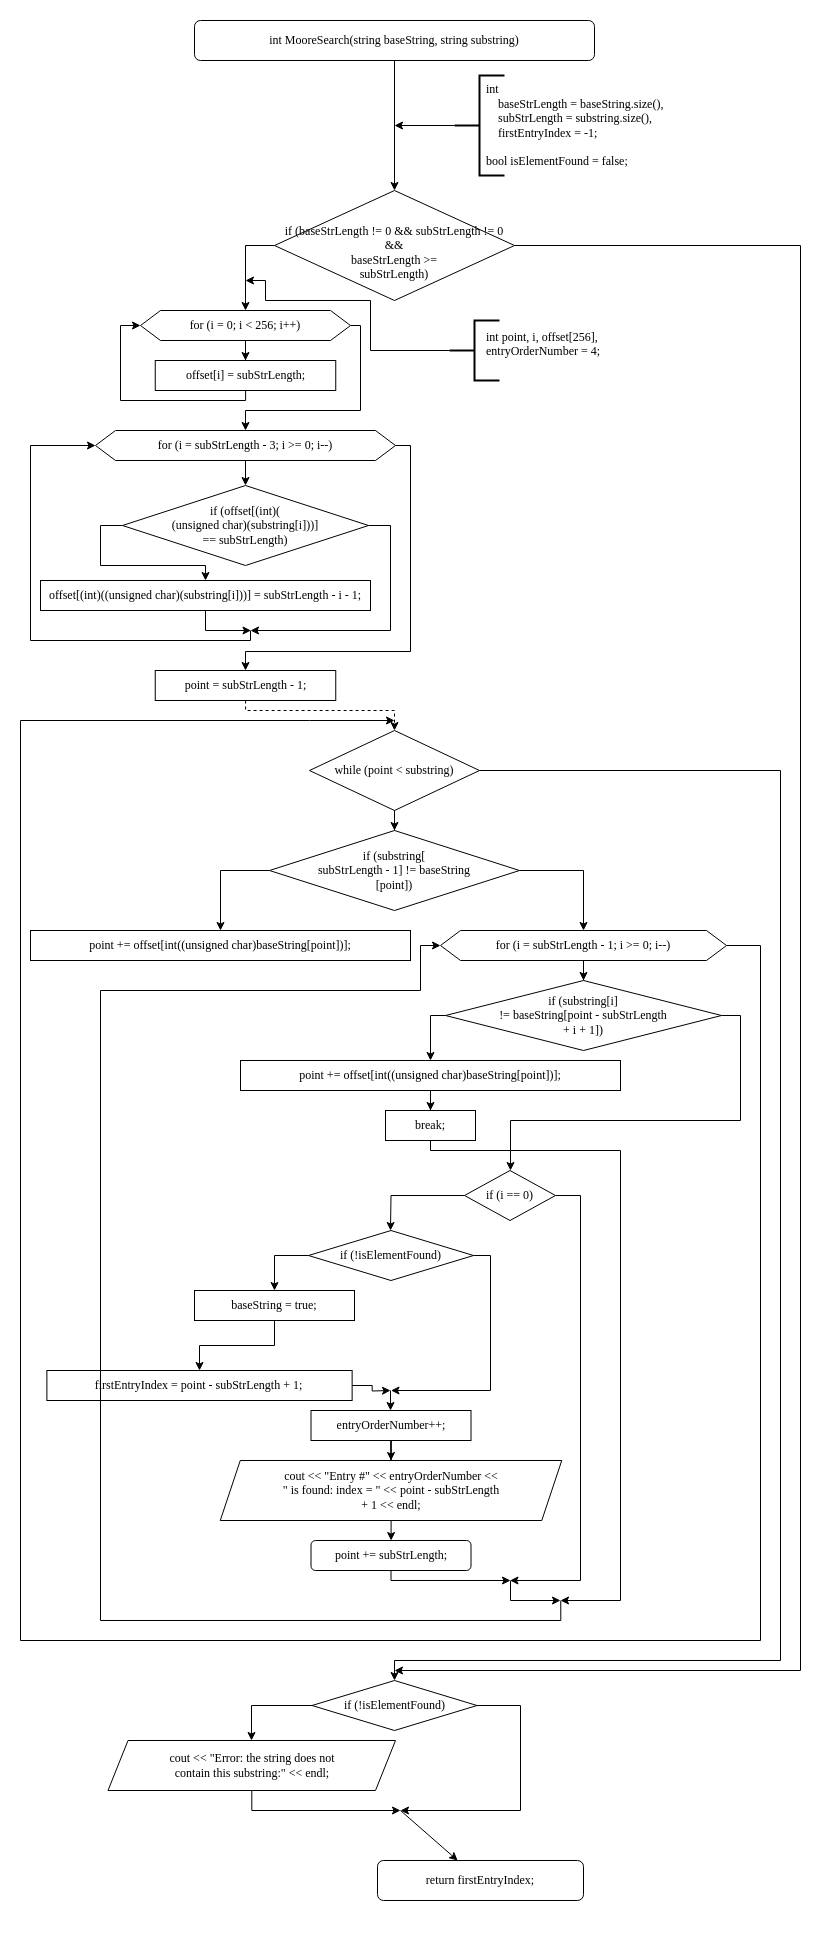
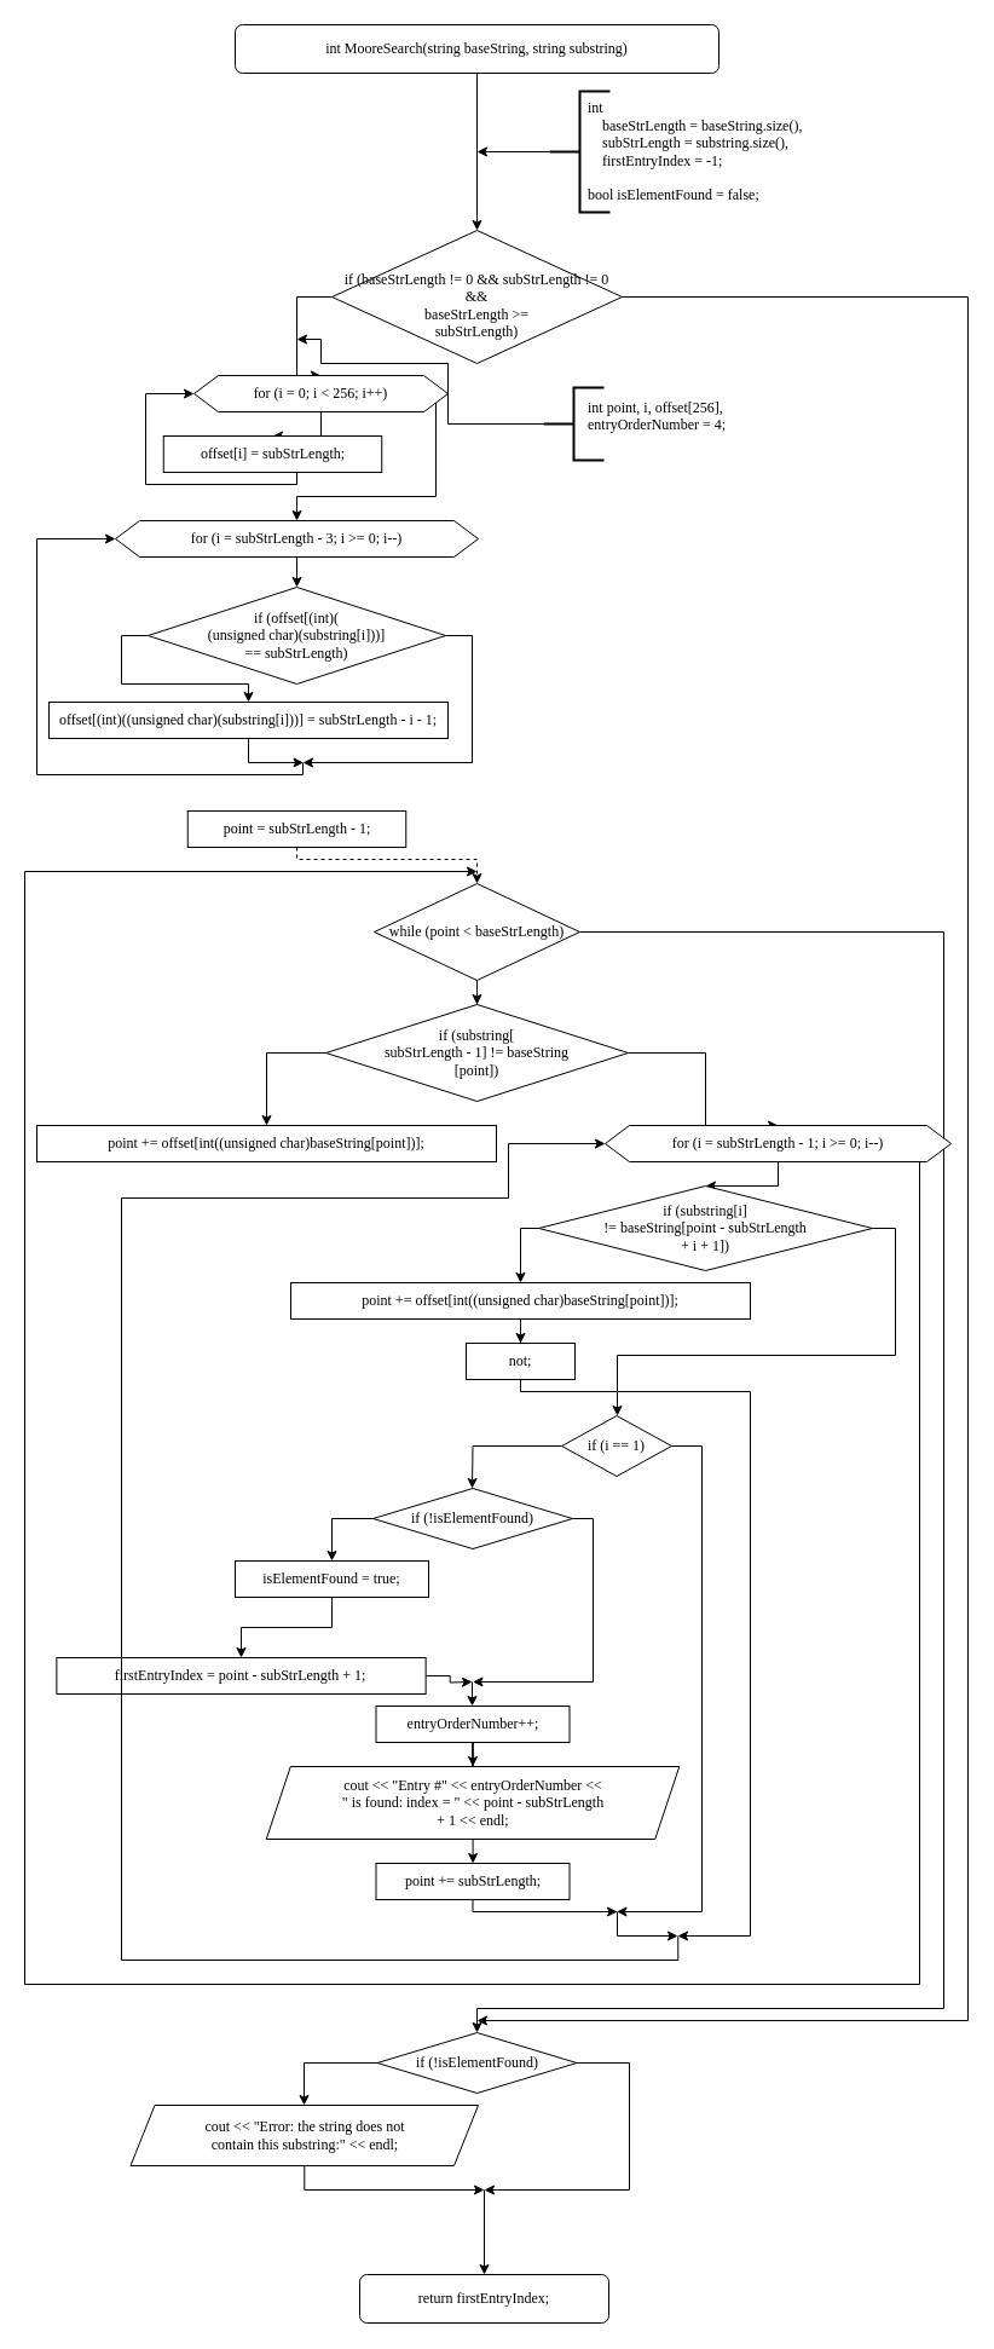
- <mxCell id="12" value="for (i = 0; i &amp;lt; 256; i++)" style="shape=hexagon;perimeter=hexagonPerimeter2;whiteSpace=wrap;html=1;fixedSize=1;fontFamily=Consolas;align=center;" vertex="1" parent="1"><mxGeometry x="140" y="310" width="210" height="30" as="geometry" /></mxCell>
+ <mxCell id="12" value="for (i = 0; i &amp;lt; 256; i++)" style="shape=hexagon;perimeter=hexagonPerimeter2;whiteSpace=wrap;html=1;fixedSize=1;fontFamily=Consolas;align=center;" vertex="1" parent="1"><mxGeometry x="160" y="310" width="210" height="30" as="geometry" /></mxCell>
- <mxCell id="14" value="offset[i] = subStrLength;" style="rounded=0;whiteSpace=wrap;html=1;fontFamily=Consolas;align=center;" vertex="1" parent="1"><mxGeometry x="154.75" y="360" width="180.5" height="30" as="geometry" /></mxCell>
+ <mxCell id="14" value="offset[i] = subStrLength;" style="rounded=0;whiteSpace=wrap;html=1;fontFamily=Consolas;align=center;" vertex="1" parent="1"><mxGeometry x="134.75" y="360" width="180.5" height="30" as="geometry" /></mxCell>
- <mxCell id="16" style="edgeStyle=orthogonalEdgeStyle;rounded=0;orthogonalLoop=1;jettySize=auto;html=1;fontFamily=Consolas;arcSize=0;entryX=0.5;entryY=0;entryDx=0;entryDy=0;" edge="1" parent="1" source="17" target="25"><mxGeometry relative="1" as="geometry"><mxPoint x="250" y="670" as="targetPoint" /><Array as="points"><mxPoint x="410" y="445" /><mxPoint x="410" y="651" /><mxPoint x="245" y="651" /></Array></mxGeometry></mxCell>
- <mxCell id="28" value="while (point &amp;lt; substring)" style="rhombus;whiteSpace=wrap;html=1;fontFamily=Consolas;align=center;" vertex="1" parent="1"><mxGeometry x="309" y="730" width="170" height="80" as="geometry" /></mxCell>
+ <mxCell id="28" value="while (point &amp;lt; baseStrLength)" style="rhombus;whiteSpace=wrap;html=1;fontFamily=Consolas;align=center;" vertex="1" parent="1"><mxGeometry x="309" y="730" width="170" height="80" as="geometry" /></mxCell>
- <mxCell id="37" value="for (i = subStrLength - 1; i &amp;gt;= 0; i--)" style="shape=hexagon;perimeter=hexagonPerimeter2;whiteSpace=wrap;html=1;fixedSize=1;fontFamily=Consolas;align=center;" vertex="1" parent="1"><mxGeometry x="440" y="930" width="286" height="30" as="geometry" /></mxCell>
+ <mxCell id="37" value="for (i = subStrLength - 1; i &amp;gt;= 0; i--)" style="shape=hexagon;perimeter=hexagonPerimeter2;whiteSpace=wrap;html=1;fixedSize=1;fontFamily=Consolas;align=center;" vertex="1" parent="1"><mxGeometry x="500" y="930" width="286" height="30" as="geometry" /></mxCell>
- <mxCell id="44" value="break;" style="rounded=0;whiteSpace=wrap;html=1;fontFamily=Consolas;align=center;" vertex="1" parent="1"><mxGeometry x="385" y="1110" width="90" height="30" as="geometry" /></mxCell>
+ <mxCell id="44" value="not;" style="rounded=0;whiteSpace=wrap;html=1;fontFamily=Consolas;align=center;" vertex="1" parent="1"><mxGeometry x="385" y="1110" width="90" height="30" as="geometry" /></mxCell>
- <mxCell id="47" value="if (i == 0)" style="rhombus;whiteSpace=wrap;html=1;fontFamily=Consolas;align=center;" vertex="1" parent="1"><mxGeometry x="464" y="1170" width="91" height="50" as="geometry" /></mxCell>
+ <mxCell id="47" value="if (i == 1)" style="rhombus;whiteSpace=wrap;html=1;fontFamily=Consolas;align=center;" vertex="1" parent="1"><mxGeometry x="464" y="1170" width="91" height="50" as="geometry" /></mxCell>
- <mxCell id="52" value="baseString = true;" style="rounded=0;whiteSpace=wrap;html=1;fontFamily=Consolas;align=center;" vertex="1" parent="1"><mxGeometry x="194" y="1290" width="160" height="30" as="geometry" /></mxCell>
+ <mxCell id="52" value="isElementFound = true;" style="rounded=0;whiteSpace=wrap;html=1;fontFamily=Consolas;align=center;" vertex="1" parent="1"><mxGeometry x="194" y="1290" width="160" height="30" as="geometry" /></mxCell>
- <mxCell id="61" value="point += subStrLength;" style="whiteSpace=wrap;html=1;fontFamily=Consolas;align=center;rounded=1;" vertex="1" parent="1"><mxGeometry x="310.5" y="1540" width="160" height="30" as="geometry" /></mxCell>
+ <mxCell id="61" value="point += subStrLength;" style="rounded=0;whiteSpace=wrap;html=1;fontFamily=Consolas;align=center;" vertex="1" parent="1"><mxGeometry x="310.5" y="1540" width="160" height="30" as="geometry" /></mxCell>
- <mxCell id="69" value="return firstEntryIndex;" style="rounded=1;whiteSpace=wrap;html=1;fontFamily=Consolas;" vertex="1" parent="1"><mxGeometry x="377" y="1860" width="206" height="40" as="geometry" /></mxCell>
+ <mxCell id="69" value="return firstEntryIndex;" style="rounded=1;whiteSpace=wrap;html=1;fontFamily=Consolas;" vertex="1" parent="1"><mxGeometry x="297" y="1880" width="206" height="40" as="geometry" /></mxCell>
